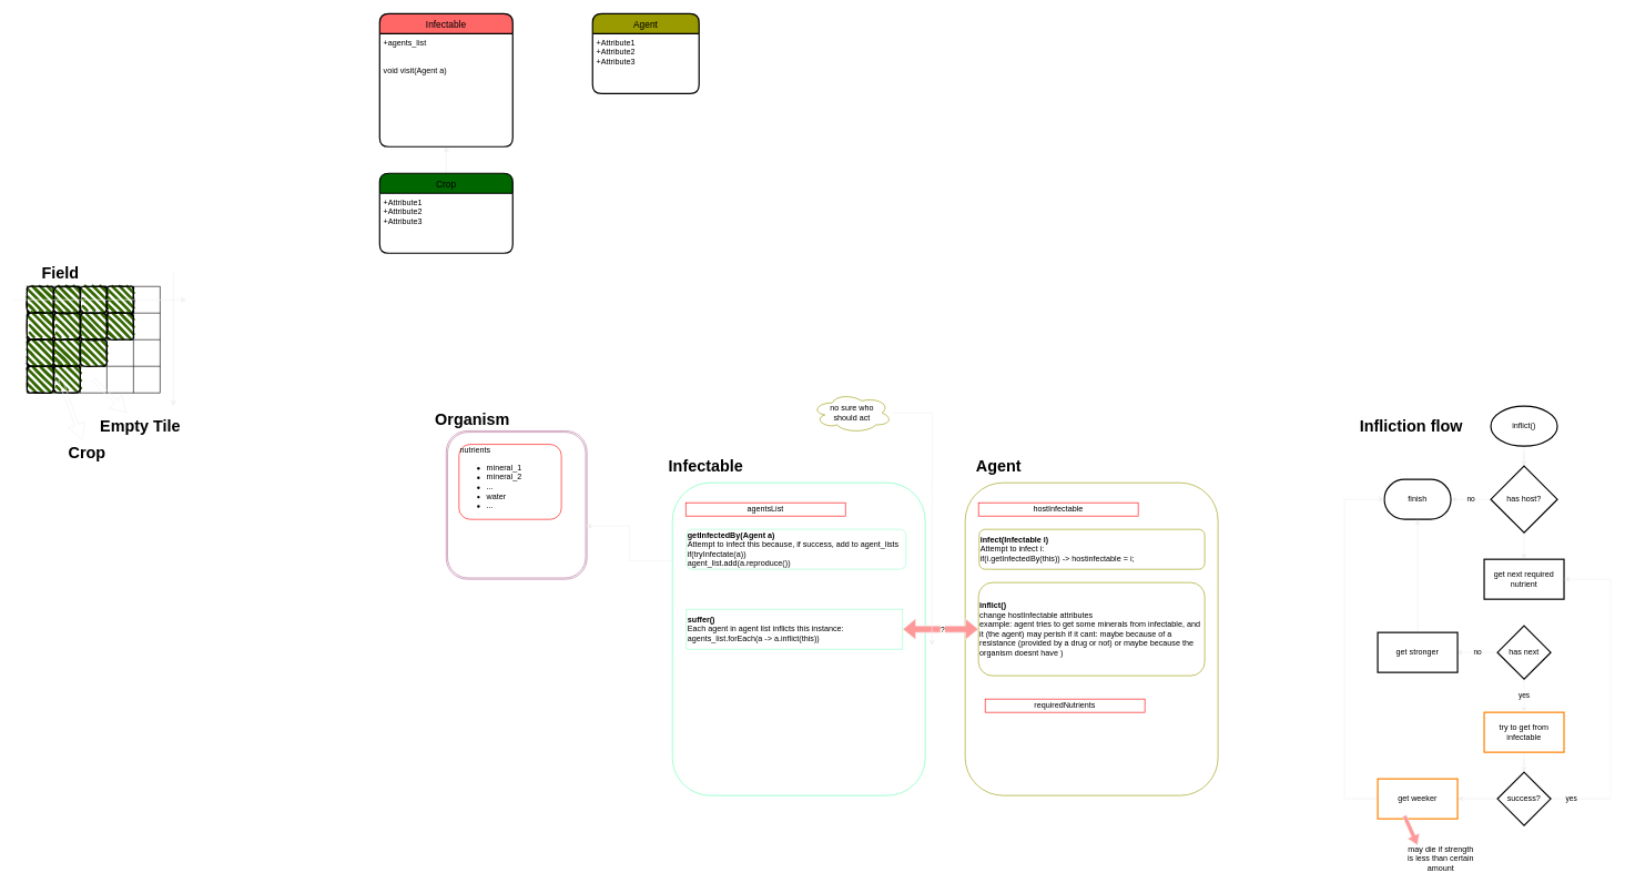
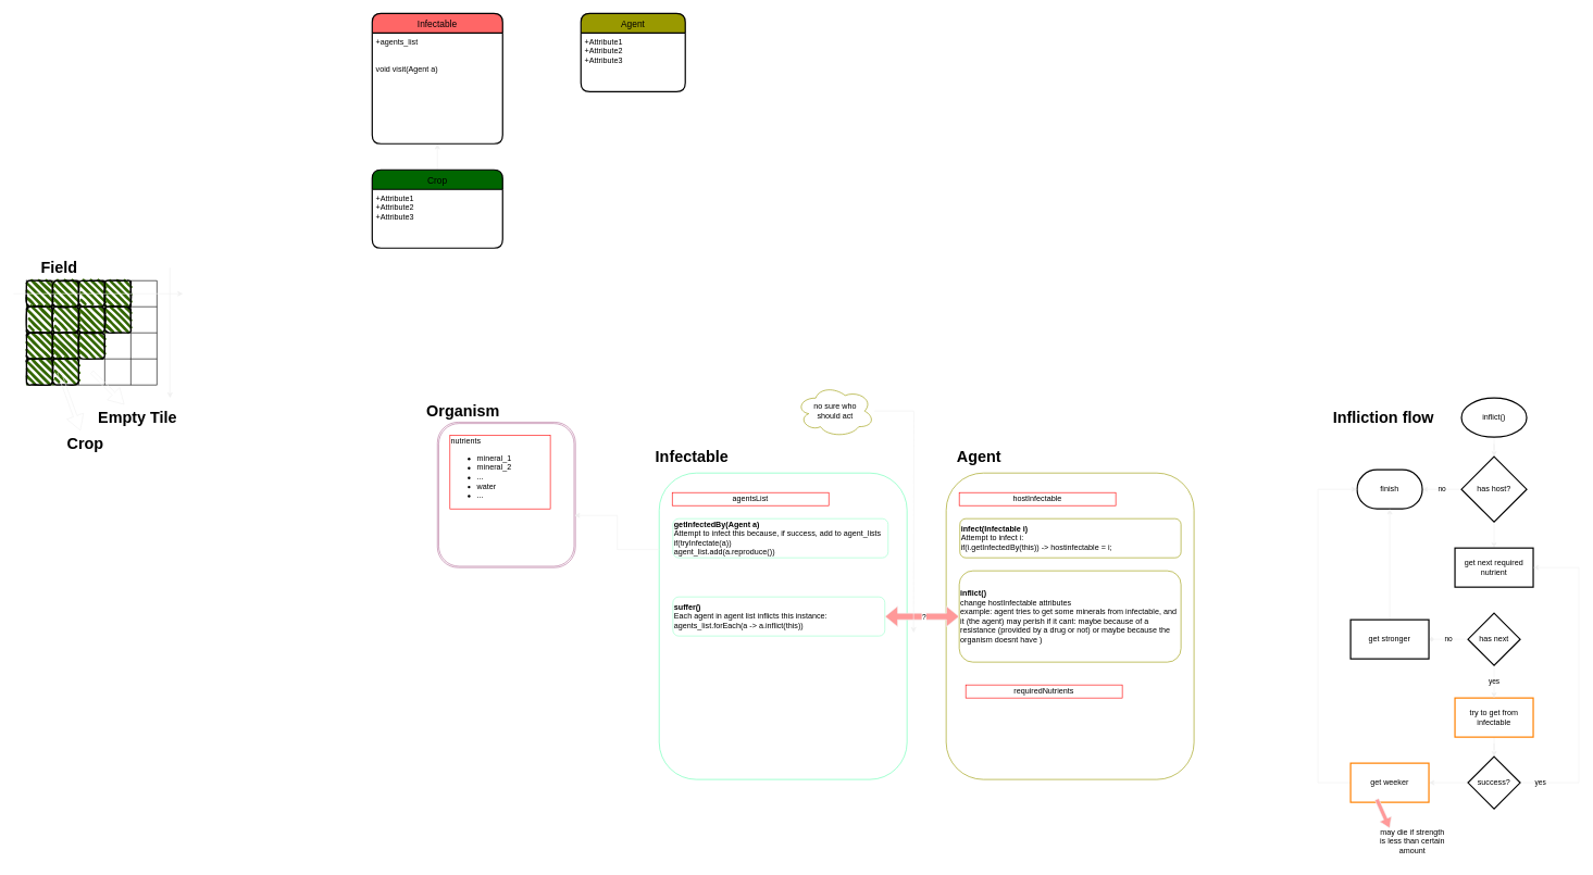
- <mxCell id="70" value="no sure who&lt;br&gt;should act" style="ellipse;shape=cloud;whiteSpace=wrap;html=1;strokeColor=#999900;fillColor=none;" vertex="1" parent="1"><mxGeometry x="1220" y="590" width="120" height="60" as="geometry" /></mxCell>
+ <mxCell id="70" value="no sure who&lt;br&gt;should act" style="ellipse;shape=cloud;whiteSpace=wrap;html=1;strokeColor=#999900;fillColor=none;" vertex="1" parent="1"><mxGeometry x="1220" y="590" width="120" height="80" as="geometry" /></mxCell>
- <mxCell id="74" value="&lt;div&gt;&lt;span&gt;nutrients&lt;/span&gt;&lt;/div&gt;&lt;div&gt;&lt;ul&gt;&lt;li&gt;mineral_1&lt;/li&gt;&lt;li&gt;mineral_2&lt;/li&gt;&lt;li&gt;...&lt;/li&gt;&lt;li&gt;water&lt;/li&gt;&lt;li&gt;...&lt;/li&gt;&lt;/ul&gt;&lt;/div&gt;" style="whiteSpace=wrap;html=1;strokeColor=#FF0000;fillColor=none;align=left;rounded=1;" vertex="1" parent="71"><mxGeometry x="19.231" y="47.3" width="153.846" height="112.7" as="geometry" /></mxCell>
+ <mxCell id="74" value="&lt;div&gt;&lt;span&gt;nutrients&lt;/span&gt;&lt;/div&gt;&lt;div&gt;&lt;ul&gt;&lt;li&gt;mineral_1&lt;/li&gt;&lt;li&gt;mineral_2&lt;/li&gt;&lt;li&gt;...&lt;/li&gt;&lt;li&gt;water&lt;/li&gt;&lt;li&gt;...&lt;/li&gt;&lt;/ul&gt;&lt;/div&gt;" style="rounded=0;whiteSpace=wrap;html=1;strokeColor=#FF0000;fillColor=none;align=left;" vertex="1" parent="71"><mxGeometry x="19.231" y="47.3" width="153.846" height="112.7" as="geometry" /></mxCell>
- <mxCell id="59" value="&lt;div&gt;&lt;span&gt;&lt;b&gt;suffer()&lt;/b&gt;&lt;/span&gt;&lt;/div&gt;&lt;div&gt;Each agent in agent list inflicts this instance:&lt;br&gt;agents_list.forEach(a -&amp;gt; a.inflict(this))&lt;/div&gt;" style="whiteSpace=wrap;html=1;strokeColor=#99FFCC;fillColor=none;align=left;rounded=0;" vertex="1" parent="54"><mxGeometry x="21" y="230" width="325" height="60" as="geometry" /></mxCell>
+ <mxCell id="59" value="&lt;div&gt;&lt;span&gt;&lt;b&gt;suffer()&lt;/b&gt;&lt;/span&gt;&lt;/div&gt;&lt;div&gt;Each agent in agent list inflicts this instance:&lt;br&gt;agents_list.forEach(a -&amp;gt; a.inflict(this))&lt;/div&gt;" style="rounded=1;whiteSpace=wrap;html=1;strokeColor=#99FFCC;fillColor=none;align=left;" vertex="1" parent="54"><mxGeometry x="21" y="230" width="325" height="60" as="geometry" /></mxCell>
